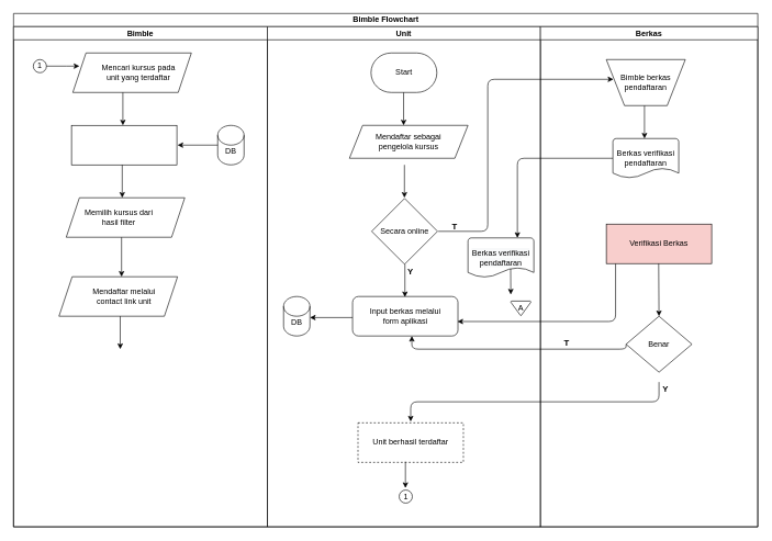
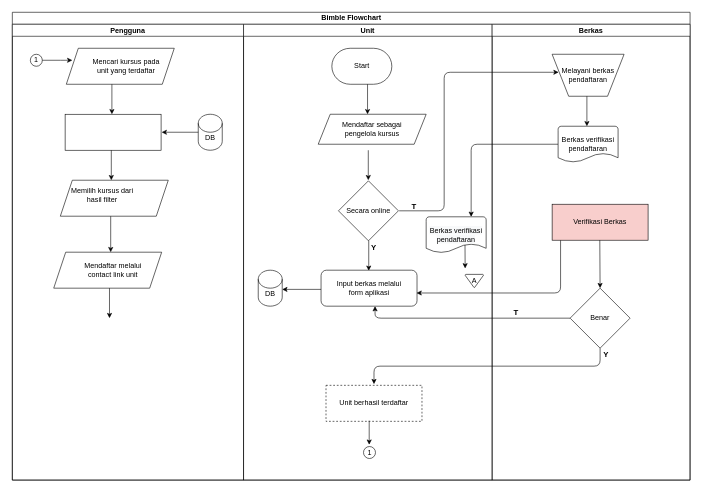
- <mxCell id="3" value="Bimble" style="swimlane;startSize=20;" vertex="1" parent="2"><mxGeometry y="20" width="385.5" height="760" as="geometry" /></mxCell>
+ <mxCell id="3" value="Pengguna" style="swimlane;startSize=20;" vertex="1" parent="2"><mxGeometry y="20" width="385.5" height="760" as="geometry" /></mxCell>
- <mxCell id="22" value="Start" style="strokeWidth=1;html=1;shape=mxgraph.flowchart.terminator;whiteSpace=wrap;startSize=40;fillColor=#ffffff;" vertex="1" parent="21"><mxGeometry x="157.25" y="40" width="100" height="60" as="geometry" /></mxCell>
+ <mxCell id="22" value="Start" style="strokeWidth=1;html=1;shape=mxgraph.flowchart.terminator;whiteSpace=wrap;startSize=40;fillColor=#ffffff;" vertex="1" parent="21"><mxGeometry x="147.25" y="40" width="100" height="60" as="geometry" /></mxCell>
- <mxCell id="42" value="Bimble berkas pendaftaran" style="verticalLabelPosition=middle;verticalAlign=middle;html=1;shape=trapezoid;perimeter=trapezoidPerimeter;whiteSpace=wrap;size=0.23;arcSize=10;flipV=1;labelPosition=center;align=center;startSize=40;strokeColor=#000000;strokeWidth=1;fillColor=#ffffff;" vertex="1" parent="41"><mxGeometry x="100" y="50" width="120" height="70" as="geometry" /></mxCell>
+ <mxCell id="42" value="Melayani berkas pendaftaran" style="verticalLabelPosition=middle;verticalAlign=middle;html=1;shape=trapezoid;perimeter=trapezoidPerimeter;whiteSpace=wrap;size=0.23;arcSize=10;flipV=1;labelPosition=center;align=center;startSize=40;strokeColor=#000000;strokeWidth=1;fillColor=#ffffff;" vertex="1" parent="41"><mxGeometry x="100" y="50" width="120" height="70" as="geometry" /></mxCell>
- <mxCell id="52" value="Memilih kursus dari hasil filter" style="text;html=1;strokeColor=none;fillColor=none;align=center;verticalAlign=middle;whiteSpace=wrap;rounded=0;startSize=40;" vertex="1" parent="1"><mxGeometry x="115" y="310" width="130" height="40" as="geometry" /></mxCell>
+ <mxCell id="52" value="Memilih kursus dari hasil filter" style="text;html=1;strokeColor=none;fillColor=none;align=center;verticalAlign=middle;whiteSpace=wrap;rounded=0;startSize=40;" vertex="1" parent="1"><mxGeometry x="105" y="305" width="130" height="40" as="geometry" /></mxCell>
- <mxCell id="46" value="Benar" style="strokeWidth=1;html=1;shape=mxgraph.flowchart.decision;whiteSpace=wrap;startSize=40;fillColor=#ffffff;" vertex="1" parent="41"><mxGeometry x="130" y="440" width="100" height="85" as="geometry" /></mxCell>
+ <mxCell id="46" value="Benar" style="strokeWidth=1;html=1;shape=mxgraph.flowchart.decision;whiteSpace=wrap;startSize=40;fillColor=#ffffff;" vertex="1" parent="41"><mxGeometry x="130" y="440" width="100" height="100" as="geometry" /></mxCell>
